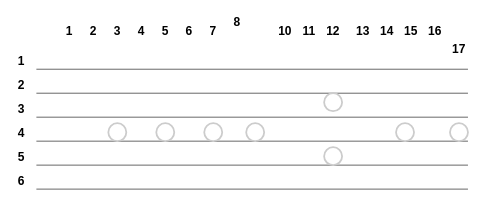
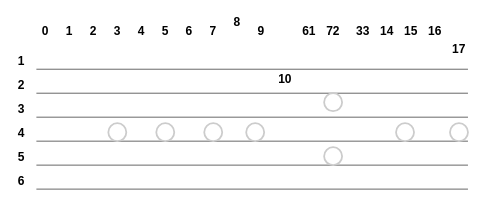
+ <mxCell id="4" value="0" style="text;strokeColor=none;align=center;fillColor=none;html=1;verticalAlign=middle;whiteSpace=wrap;rounded=0;fontSize=20;fontStyle=1" parent="1" vertex="1"><mxGeometry x="60" width="30" height="30" as="geometry" y="35" /></mxCell>
+ <mxCell id="12" value="9" style="text;strokeColor=none;align=center;fillColor=none;html=1;verticalAlign=middle;whiteSpace=wrap;rounded=0;fontSize=20;fontStyle=1" parent="1" vertex="1"><mxGeometry x="420" width="30" height="30" as="geometry" y="35" /></mxCell>
- <mxCell id="13" value="10" style="text;strokeColor=none;align=center;fillColor=none;html=1;verticalAlign=middle;whiteSpace=wrap;rounded=0;fontSize=20;fontStyle=1" parent="1" vertex="1"><mxGeometry x="460" width="30" height="30" as="geometry" y="35" /></mxCell>
+ <mxCell id="13" value="10" style="text;strokeColor=none;align=center;fillColor=none;html=1;verticalAlign=middle;whiteSpace=wrap;rounded=0;fontSize=20;fontStyle=1" parent="1" vertex="1"><mxGeometry x="460" y="115" width="30" height="30" as="geometry" /></mxCell>
- <mxCell id="14" value="11" style="text;strokeColor=none;align=center;fillColor=none;html=1;verticalAlign=middle;whiteSpace=wrap;rounded=0;fontSize=20;fontStyle=1" parent="1" vertex="1"><mxGeometry x="500" width="30" height="30" as="geometry" y="35" /></mxCell>
+ <mxCell id="14" value="61" style="text;strokeColor=none;align=center;fillColor=none;html=1;verticalAlign=middle;whiteSpace=wrap;rounded=0;fontSize=20;fontStyle=1" parent="1" vertex="1"><mxGeometry x="500" width="30" height="30" as="geometry" y="35" /></mxCell>
- <mxCell id="15" value="12" style="text;strokeColor=none;align=center;fillColor=none;html=1;verticalAlign=middle;whiteSpace=wrap;rounded=0;fontSize=20;fontStyle=1" parent="1" vertex="1"><mxGeometry x="540" width="30" height="30" as="geometry" y="35" /></mxCell>
+ <mxCell id="15" value="72" style="text;strokeColor=none;align=center;fillColor=none;html=1;verticalAlign=middle;whiteSpace=wrap;rounded=0;fontSize=20;fontStyle=1" parent="1" vertex="1"><mxGeometry x="540" width="30" height="30" as="geometry" y="35" /></mxCell>
- <mxCell id="29" value="13" style="text;strokeColor=none;align=center;fillColor=none;html=1;verticalAlign=middle;whiteSpace=wrap;rounded=0;fontSize=20;fontStyle=1" vertex="1" parent="1"><mxGeometry x="590" width="30" height="30" as="geometry" y="35" /></mxCell>
+ <mxCell id="29" value="33" style="text;strokeColor=none;align=center;fillColor=none;html=1;verticalAlign=middle;whiteSpace=wrap;rounded=0;fontSize=20;fontStyle=1" vertex="1" parent="1"><mxGeometry x="590" width="30" height="30" as="geometry" y="35" /></mxCell>
